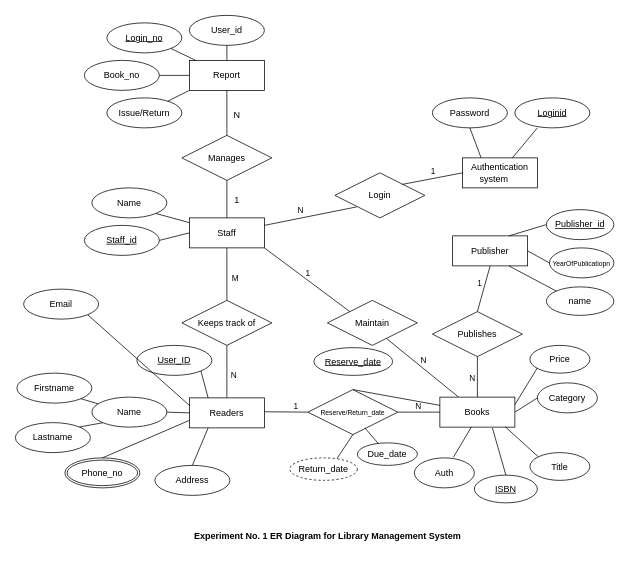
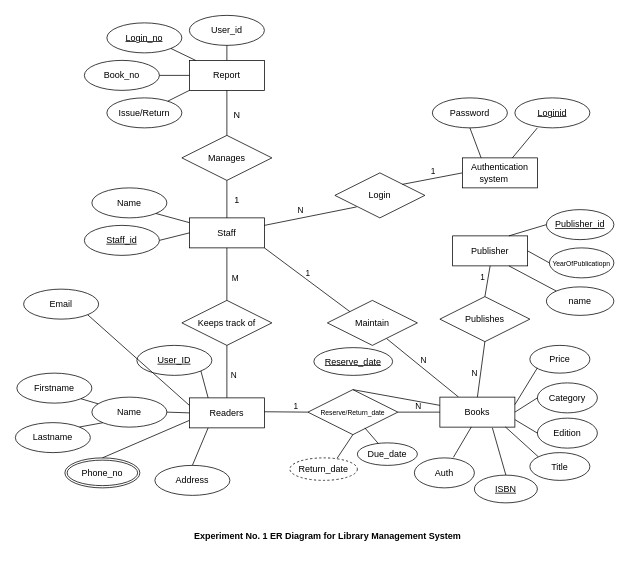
- <mxCell id="81" value="Publishes" style="shape=rhombus;perimeter=rhombusPerimeter;whiteSpace=wrap;html=1;align=center;" parent="1" vertex="1"><mxGeometry x="576" y="415" width="120" height="60" as="geometry" /></mxCell>
+ <mxCell id="81" value="Publishes" style="shape=rhombus;perimeter=rhombusPerimeter;whiteSpace=wrap;html=1;align=center;" parent="1" vertex="1"><mxGeometry x="586" y="395" width="120" height="60" as="geometry" /></mxCell>
+ <mxCell id="66" value="" style="endArrow=none;html=1;rounded=0;exitX=1;exitY=0.75;exitDx=0;exitDy=0;entryX=0;entryY=0.5;entryDx=0;entryDy=0;exitPerimeter=0;" parent="1" source="56" target="59" edge="1"><mxGeometry relative="1" as="geometry"><mxPoint x="696" y="559" as="sourcePoint" /><mxPoint x="726" y="540" as="targetPoint" /></mxGeometry></mxCell>
+ <mxCell id="59" value="Edition" style="ellipse;whiteSpace=wrap;html=1;align=center;" parent="1" vertex="1"><mxGeometry x="716" y="557" width="80" height="40" as="geometry" /></mxCell>
